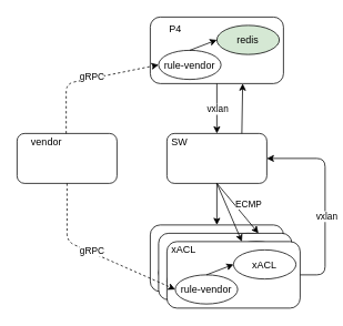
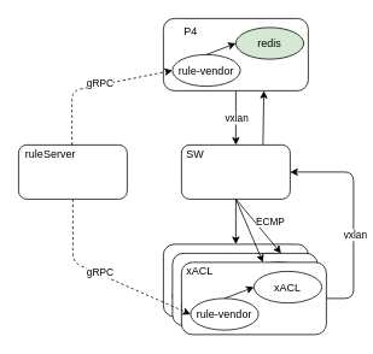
- <mxCell id="29" value="vendor" style="text;html=1;align=center;verticalAlign=middle;resizable=0;points=[];autosize=1;" vertex="1" parent="1"><mxGeometry x="20" y="160" width="70" height="20" as="geometry" /></mxCell>
+ <mxCell id="29" value="ruleServer" style="text;html=1;align=center;verticalAlign=middle;resizable=0;points=[];autosize=1;" vertex="1" parent="1"><mxGeometry x="20" y="160" width="70" height="20" as="geometry" /></mxCell>
